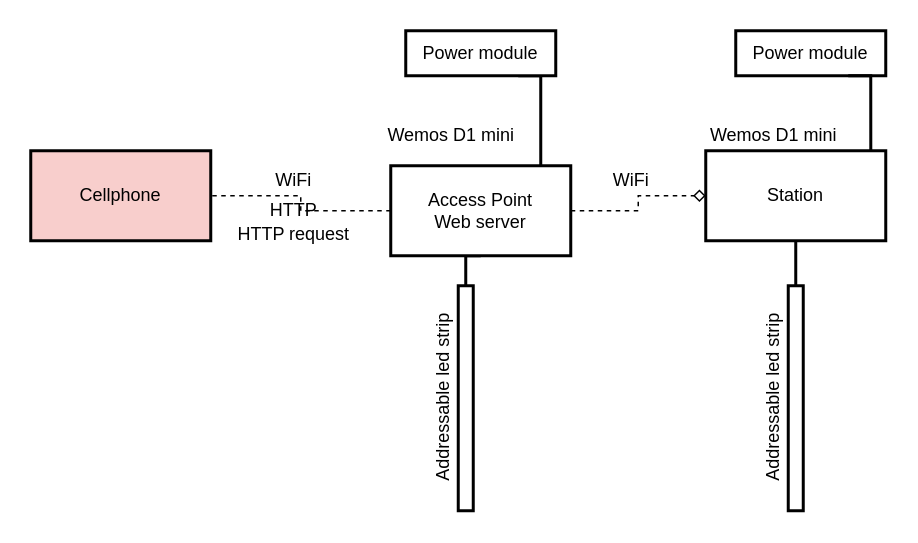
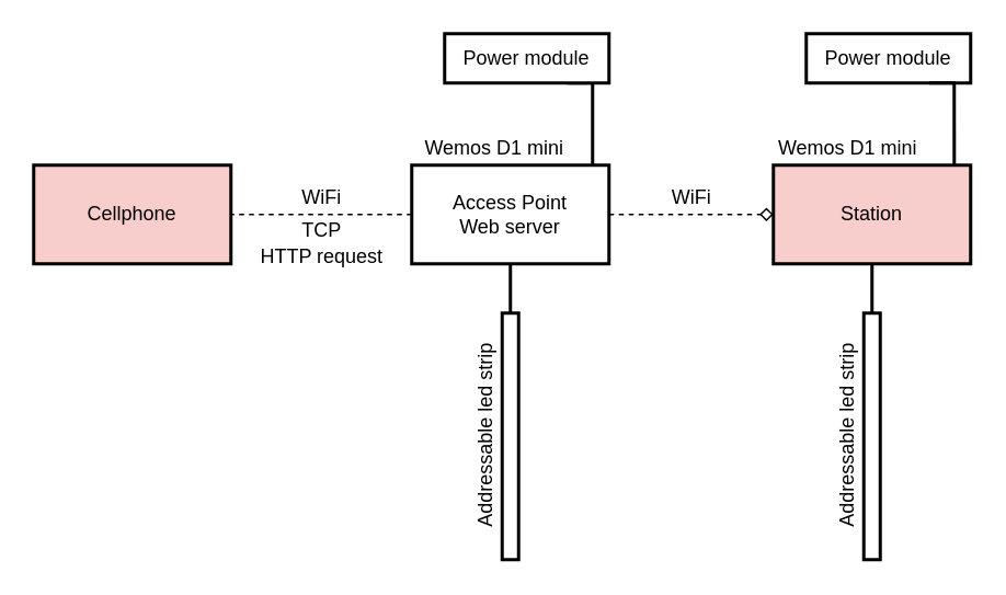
- <mxCell id="8" value="Station" style="rounded=0;whiteSpace=wrap;html=1;strokeWidth=2;" vertex="1" parent="1"><mxGeometry x="470" y="100" width="120" height="60" as="geometry" /></mxCell>
+ <mxCell id="8" value="Station" style="rounded=0;whiteSpace=wrap;html=1;strokeWidth=2;fillColor=#f8cecc;" vertex="1" parent="1"><mxGeometry x="470" y="100" width="120" height="60" as="geometry" /></mxCell>
- <mxCell id="22" value="HTTP" style="text;html=1;align=center;verticalAlign=middle;resizable=0;points=[];autosize=1;strokeColor=none;fillColor=none;" vertex="1" parent="1"><mxGeometry x="175" y="130" width="40" height="20" as="geometry" /></mxCell>
+ <mxCell id="22" value="TCP" style="text;html=1;align=center;verticalAlign=middle;resizable=0;points=[];autosize=1;strokeColor=none;fillColor=none;" vertex="1" parent="1"><mxGeometry x="175" y="130" width="40" height="20" as="geometry" /></mxCell>
- <mxCell id="5" value="Access Point&lt;br&gt;Web server" style="rounded=0;whiteSpace=wrap;html=1;strokeWidth=2;" vertex="1" parent="1"><mxGeometry x="260" y="110" width="120" height="60" as="geometry" /></mxCell>
+ <mxCell id="5" value="Access Point&lt;br&gt;Web server" style="rounded=0;whiteSpace=wrap;html=1;strokeWidth=2;" vertex="1" parent="1"><mxGeometry x="250" y="100" width="120" height="60" as="geometry" /></mxCell>
